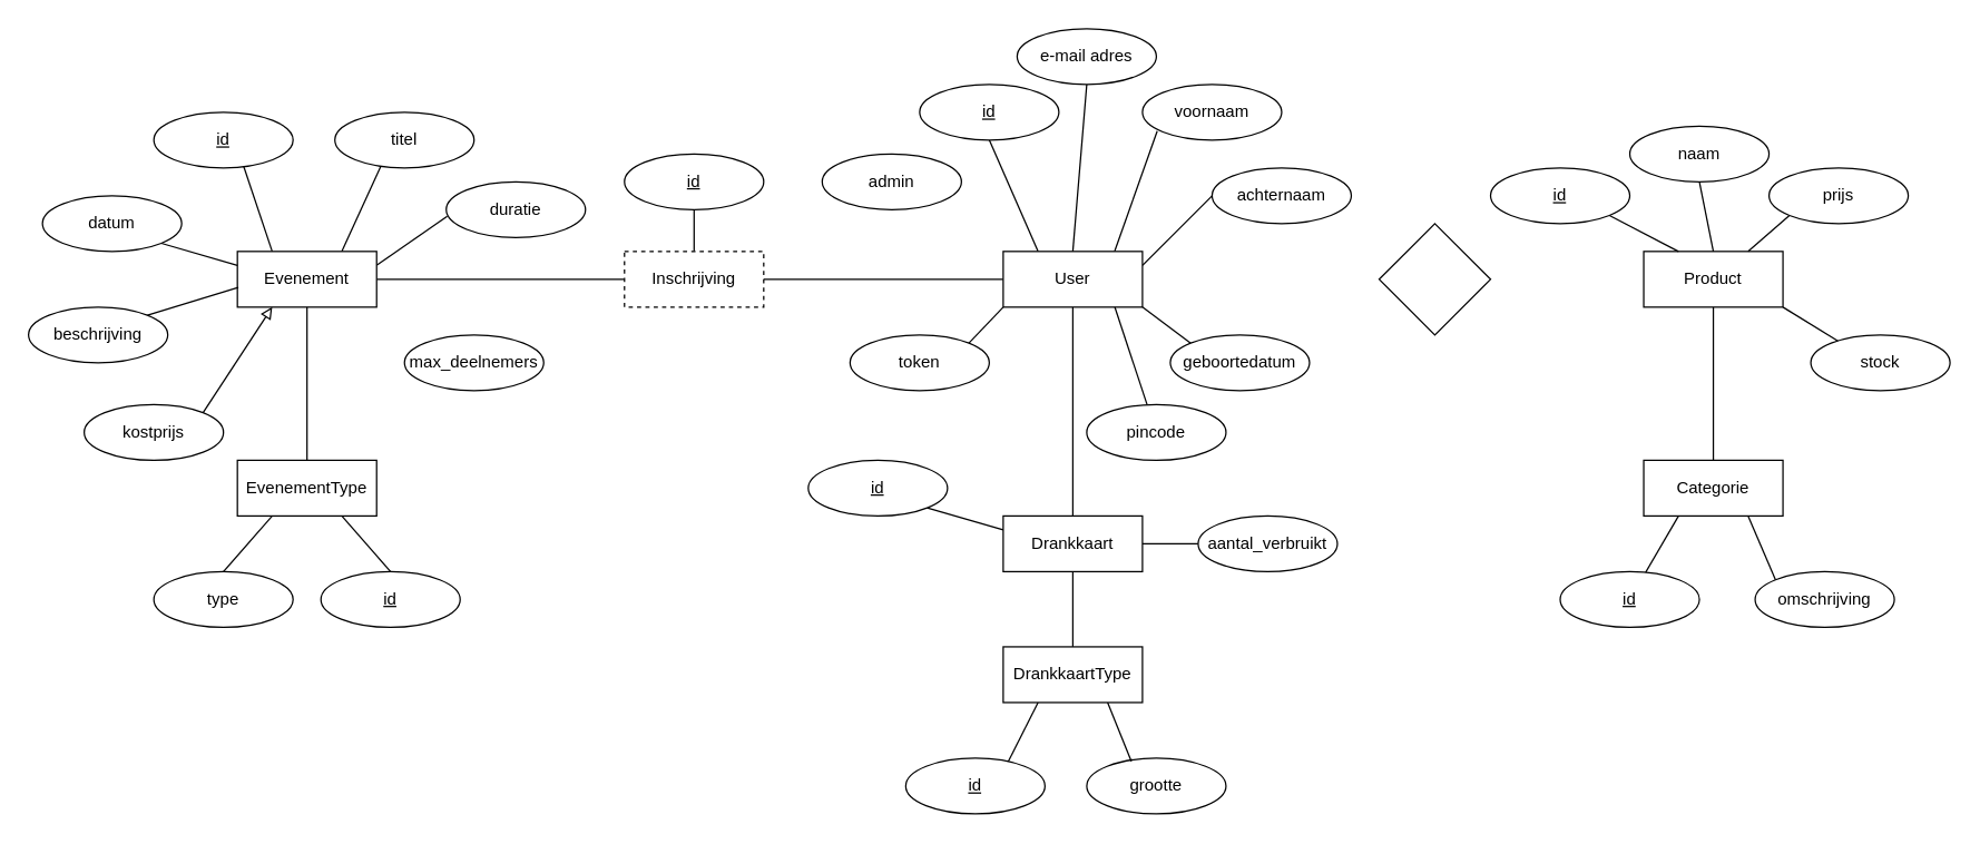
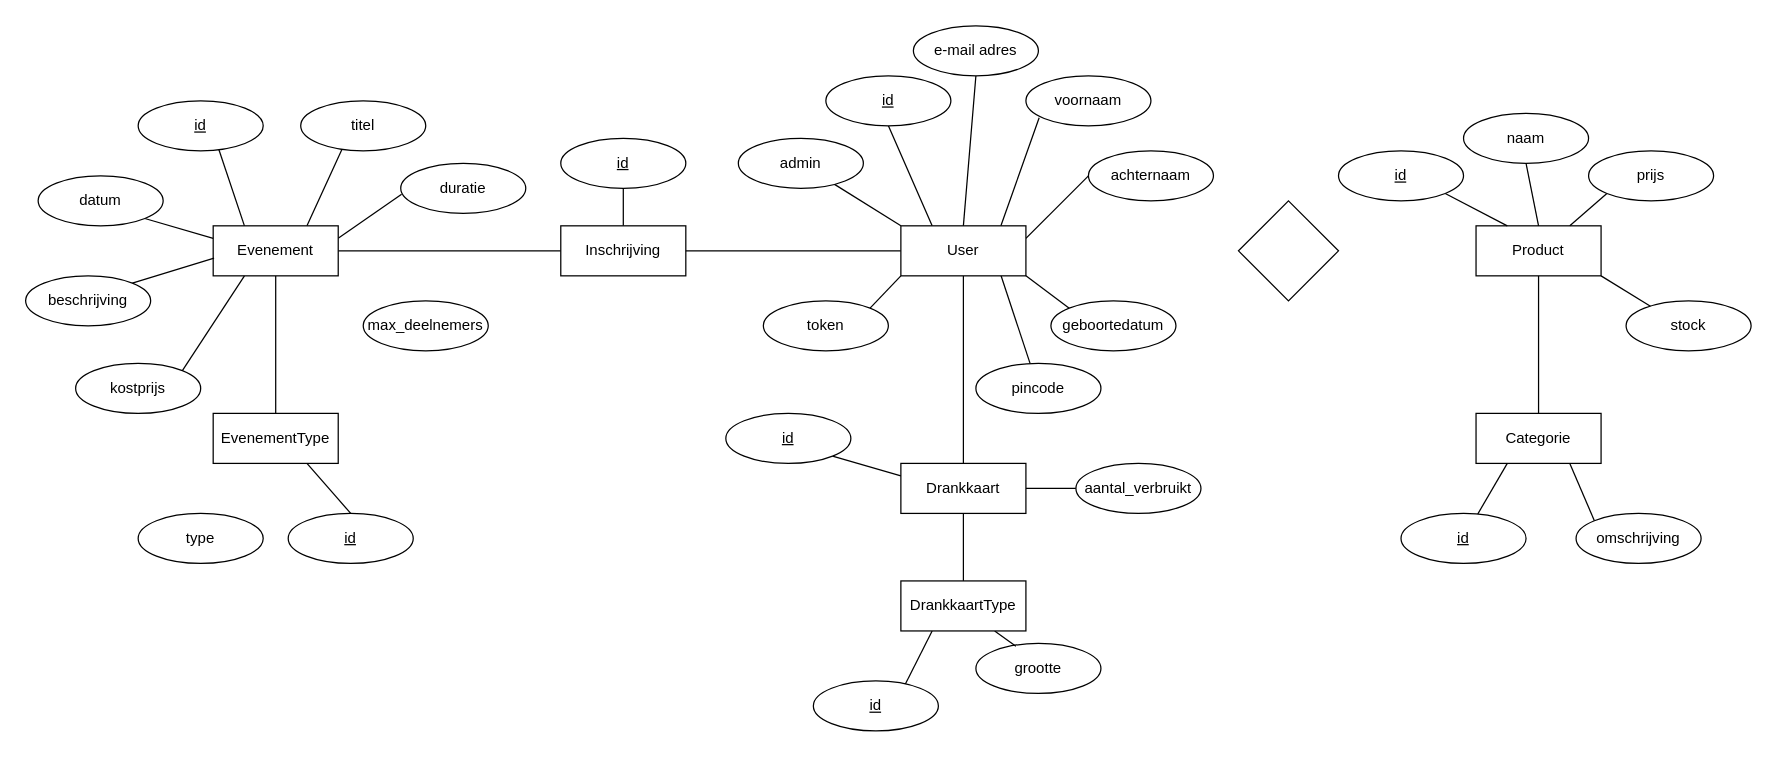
+ <mxCell id="39" style="rounded=0;orthogonalLoop=1;jettySize=auto;html=1;entryX=0;entryY=0;entryDx=0;entryDy=0;endArrow=none;endFill=0;" edge="1" parent="1" source="40" target="17"><mxGeometry relative="1" as="geometry" /></mxCell>
- <mxCell id="9" value="Inschrijving" style="whiteSpace=wrap;html=1;align=center;dashed=1;" vertex="1" parent="1"><mxGeometry x="448" y="180" width="100" height="40" as="geometry" /></mxCell>
+ <mxCell id="9" value="Inschrijving" style="whiteSpace=wrap;html=1;align=center;" vertex="1" parent="1"><mxGeometry x="448" y="180" width="100" height="40" as="geometry" /></mxCell>
- <mxCell id="26" style="edgeStyle=none;rounded=0;orthogonalLoop=1;jettySize=auto;html=1;exitX=1;exitY=0;exitDx=0;exitDy=0;entryX=0.25;entryY=1;entryDx=0;entryDy=0;endArrow=block;endFill=0;" edge="1" parent="1" source="27" target="7"><mxGeometry relative="1" as="geometry" /></mxCell>
+ <mxCell id="26" style="edgeStyle=none;rounded=0;orthogonalLoop=1;jettySize=auto;html=1;exitX=1;exitY=0;exitDx=0;exitDy=0;entryX=0.25;entryY=1;entryDx=0;entryDy=0;endArrow=none;endFill=0;" edge="1" parent="1" source="27" target="7"><mxGeometry relative="1" as="geometry" /></mxCell>
- <mxCell id="30" style="edgeStyle=none;rounded=0;orthogonalLoop=1;jettySize=auto;html=1;exitX=0.25;exitY=1;exitDx=0;exitDy=0;entryX=0.5;entryY=0;entryDx=0;entryDy=0;endArrow=none;endFill=0;" edge="1" parent="1" source="31" target="28"><mxGeometry relative="1" as="geometry" /></mxCell>
- <mxCell id="50" value="grootte" style="ellipse;whiteSpace=wrap;html=1;align=center;" vertex="1" parent="1"><mxGeometry x="780" y="544" width="100" height="40" as="geometry" /></mxCell>
+ <mxCell id="50" value="grootte" style="ellipse;whiteSpace=wrap;html=1;align=center;" vertex="1" parent="1"><mxGeometry x="780" y="514" width="100" height="40" as="geometry" /></mxCell>
